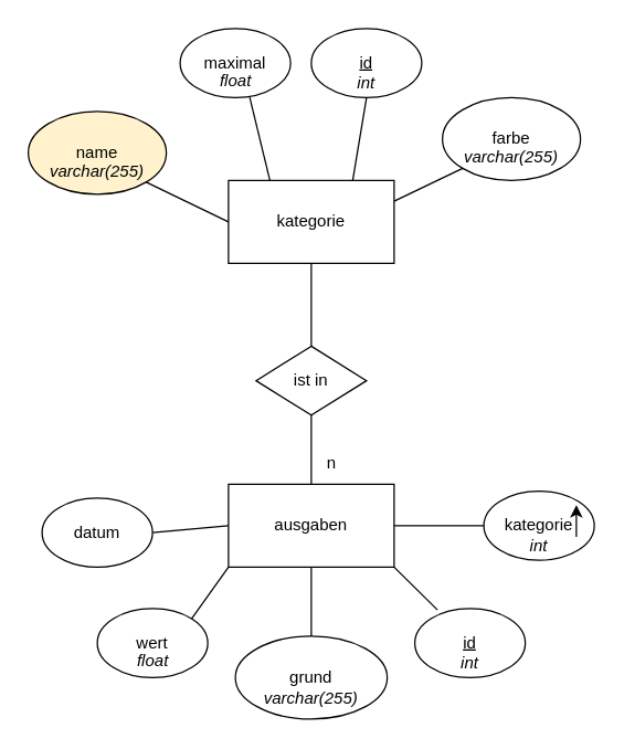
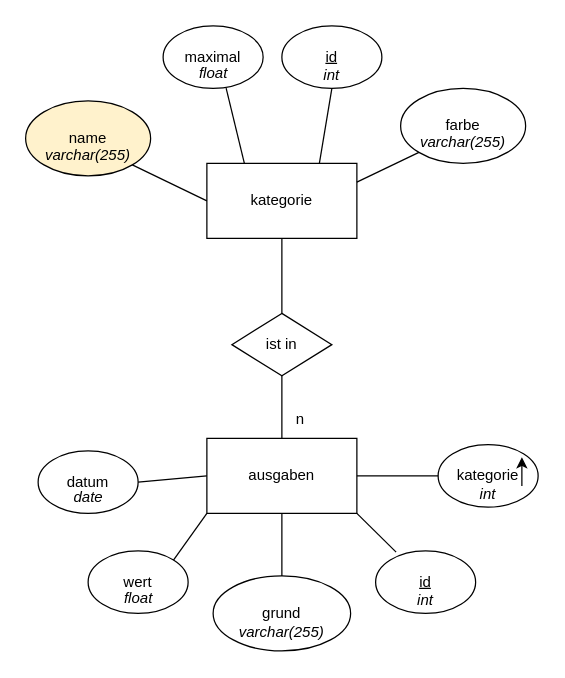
+ <mxCell id="31" value="&lt;i&gt;date&lt;/i&gt;" style="text;html=1;strokeColor=none;fillColor=none;align=center;verticalAlign=middle;whiteSpace=wrap;rounded=0;" vertex="1" parent="1"><mxGeometry x="52.5" y="387" width="35" height="20" as="geometry" /></mxCell>
